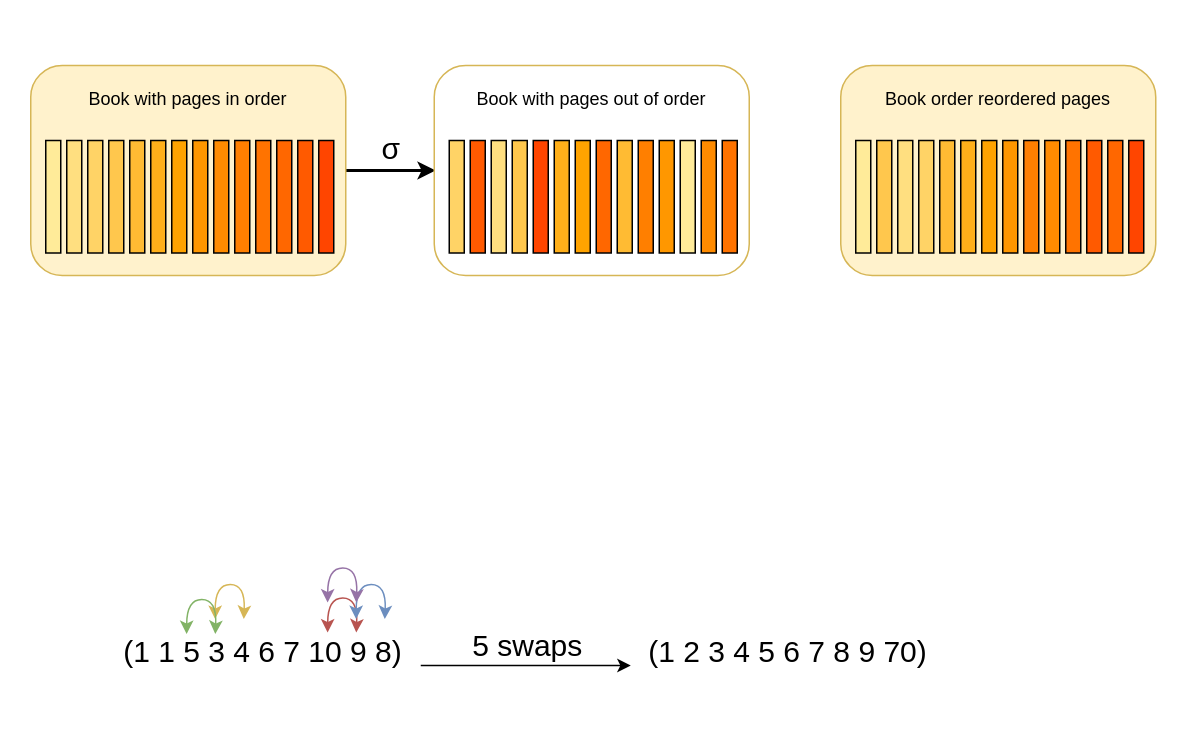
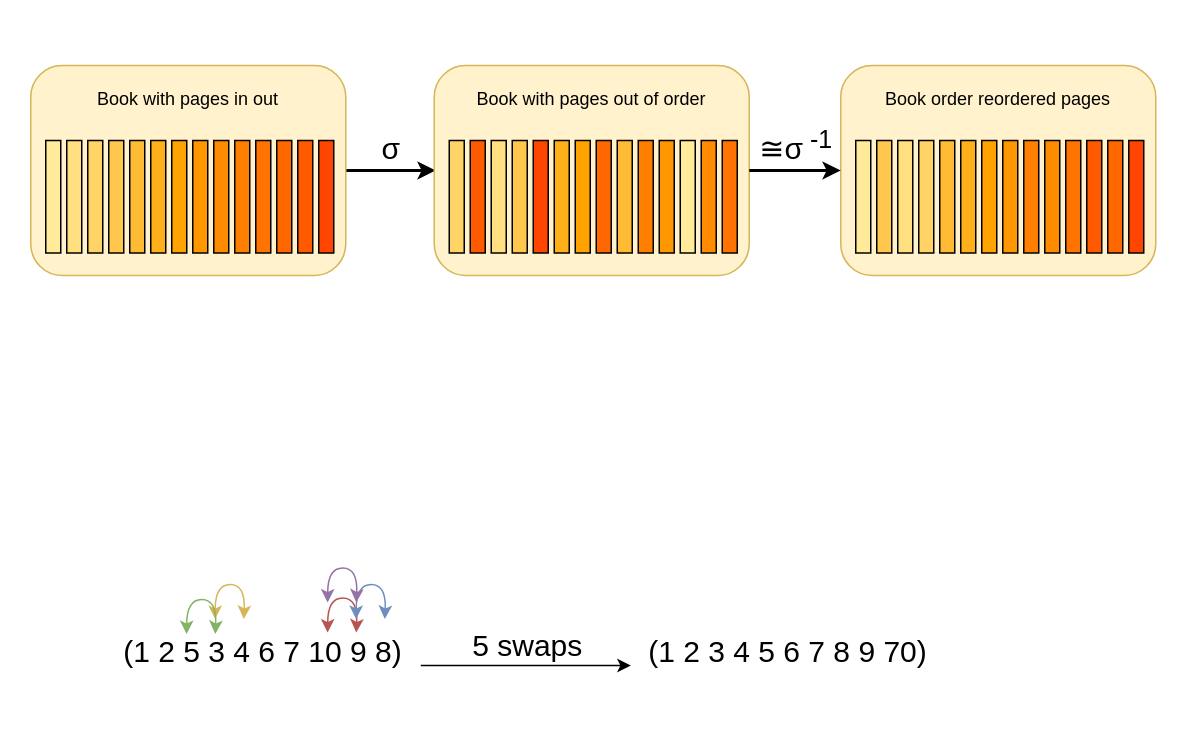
- <mxCell id="4" value="&lt;div&gt;&lt;br&gt;&lt;/div&gt;&lt;div&gt;&lt;br&gt;&lt;/div&gt;&lt;div&gt;&lt;br&gt;&lt;/div&gt;&lt;div&gt;&lt;br&gt;&lt;/div&gt;&lt;div&gt;Book with pages in order&lt;br&gt;&lt;/div&gt;" style="rounded=1;whiteSpace=wrap;html=1;fillColor=#fff2cc;strokeColor=#d6b656;labelPosition=center;verticalLabelPosition=top;align=center;verticalAlign=bottom;horizontal=1;spacingTop=-49;spacing=-30;" parent="2" vertex="1"><mxGeometry width="210" height="140" as="geometry" /></mxCell>
+ <mxCell id="4" value="&lt;div&gt;&lt;br&gt;&lt;/div&gt;&lt;div&gt;&lt;br&gt;&lt;/div&gt;&lt;div&gt;&lt;br&gt;&lt;/div&gt;&lt;div&gt;&lt;br&gt;&lt;/div&gt;&lt;div&gt;Book with pages in out&lt;br&gt;&lt;/div&gt;" style="rounded=1;whiteSpace=wrap;html=1;fillColor=#fff2cc;strokeColor=#d6b656;labelPosition=center;verticalLabelPosition=top;align=center;verticalAlign=bottom;horizontal=1;spacingTop=-49;spacing=-30;" parent="2" vertex="1"><mxGeometry width="210" height="140" as="geometry" /></mxCell>
- <mxCell id="20" value="&lt;div&gt;&lt;br&gt;&lt;/div&gt;&lt;div&gt;&lt;br&gt;&lt;/div&gt;&lt;div&gt;&lt;br&gt;&lt;/div&gt;&lt;div&gt;&lt;br&gt;&lt;/div&gt;&lt;div&gt;Book with pages out of order&lt;br&gt;&lt;/div&gt;" style="rounded=1;whiteSpace=wrap;html=1;fillColor=#ffffff;strokeColor=#d6b656;labelPosition=center;verticalLabelPosition=top;align=center;verticalAlign=bottom;horizontal=1;spacingTop=-49;spacing=-30;" parent="19" vertex="1"><mxGeometry width="210" height="140" as="geometry" /></mxCell>
+ <mxCell id="20" value="&lt;div&gt;&lt;br&gt;&lt;/div&gt;&lt;div&gt;&lt;br&gt;&lt;/div&gt;&lt;div&gt;&lt;br&gt;&lt;/div&gt;&lt;div&gt;&lt;br&gt;&lt;/div&gt;&lt;div&gt;Book with pages out of order&lt;br&gt;&lt;/div&gt;" style="rounded=1;whiteSpace=wrap;html=1;fillColor=#fff2cc;strokeColor=#d6b656;labelPosition=center;verticalLabelPosition=top;align=center;verticalAlign=bottom;horizontal=1;spacingTop=-49;spacing=-30;" parent="19" vertex="1"><mxGeometry width="210" height="140" as="geometry" /></mxCell>
+ <mxCell id="51" value="&lt;font style=&quot;font-size: 20px;&quot;&gt;≅&lt;/font&gt;&lt;font style=&quot;font-size: 20px;&quot;&gt;σ&lt;sup&gt; -1&lt;br&gt;&lt;/sup&gt;&lt;/font&gt;" style="edgeStyle=orthogonalEdgeStyle;rounded=0;orthogonalLoop=1;jettySize=auto;html=1;strokeWidth=2;verticalAlign=bottom;exitX=1;exitY=0.5;exitDx=0;exitDy=0;entryX=0;entryY=0.5;entryDx=0;entryDy=0;labelBackgroundColor=none;" edge="1" parent="1" source="20" target="36"><mxGeometry relative="1" as="geometry"><mxPoint x="310" y="110" as="targetPoint" /><mxPoint x="250" y="110" as="sourcePoint" /><Array as="points"><mxPoint x="510" y="90" /><mxPoint x="510" y="90" /></Array></mxGeometry></mxCell>
- <mxCell id="54" value="&lt;div style=&quot;font-size: 20px;&quot;&gt;&lt;font style=&quot;font-size: 20px;&quot;&gt;(1 1 5 3 4 6 7 10 9 8)&lt;br&gt;&lt;/font&gt;&lt;/div&gt;" style="text;html=1;strokeColor=none;fillColor=none;spacing=5;spacingTop=-20;whiteSpace=wrap;overflow=hidden;rounded=0;align=center;verticalAlign=middle;labelPosition=center;verticalLabelPosition=middle;" vertex="1" parent="1"><mxGeometry x="70" y="390" width="210" height="60" as="geometry" /></mxCell>
+ <mxCell id="54" value="&lt;div style=&quot;font-size: 20px;&quot;&gt;&lt;font style=&quot;font-size: 20px;&quot;&gt;(1 2 5 3 4 6 7 10 9 8)&lt;br&gt;&lt;/font&gt;&lt;/div&gt;" style="text;html=1;strokeColor=none;fillColor=none;spacing=5;spacingTop=-20;whiteSpace=wrap;overflow=hidden;rounded=0;align=center;verticalAlign=middle;labelPosition=center;verticalLabelPosition=middle;" vertex="1" parent="1"><mxGeometry x="70" y="390" width="210" height="60" as="geometry" /></mxCell>
